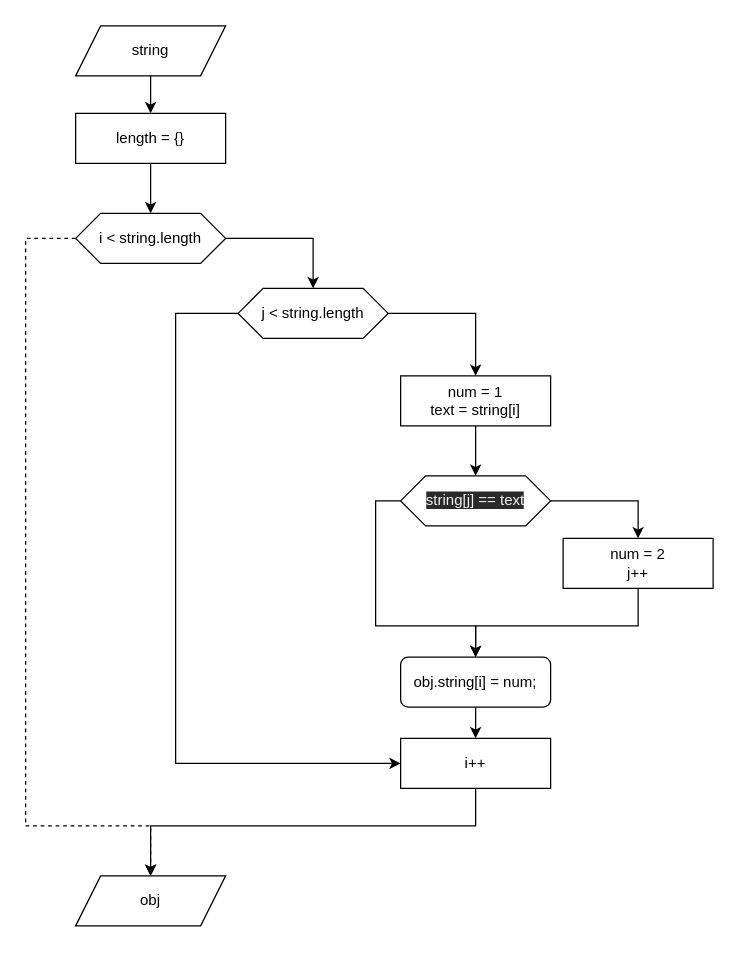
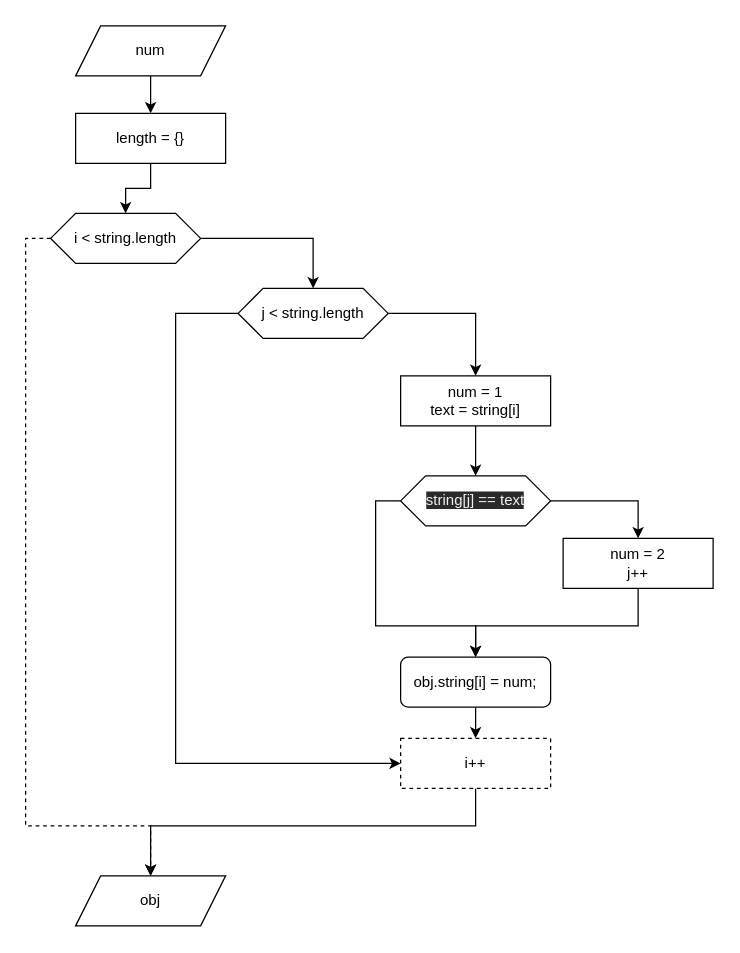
- <mxCell id="3" value="string" style="shape=parallelogram;perimeter=parallelogramPerimeter;whiteSpace=wrap;html=1;fixedSize=1;" vertex="1" parent="1"><mxGeometry x="60" y="20" width="120" height="40" as="geometry" /></mxCell>
+ <mxCell id="3" value="num" style="shape=parallelogram;perimeter=parallelogramPerimeter;whiteSpace=wrap;html=1;fixedSize=1;" vertex="1" parent="1"><mxGeometry x="60" y="20" width="120" height="40" as="geometry" /></mxCell>
- <mxCell id="8" value="i &amp;lt; string.length" style="shape=hexagon;perimeter=hexagonPerimeter2;whiteSpace=wrap;html=1;fixedSize=1;" vertex="1" parent="1"><mxGeometry x="60" y="170" width="120" height="40" as="geometry" /></mxCell>
+ <mxCell id="8" value="i &amp;lt; string.length" style="shape=hexagon;perimeter=hexagonPerimeter2;whiteSpace=wrap;html=1;fixedSize=1;" vertex="1" parent="1"><mxGeometry x="40" y="170" width="120" height="40" as="geometry" /></mxCell>
- <mxCell id="23" value="i++" style="whiteSpace=wrap;html=1;" vertex="1" parent="1"><mxGeometry x="320" y="590" width="120" height="40" as="geometry" /></mxCell>
+ <mxCell id="23" value="i++" style="whiteSpace=wrap;html=1;dashed=1;" vertex="1" parent="1"><mxGeometry x="320" y="590" width="120" height="40" as="geometry" /></mxCell>
